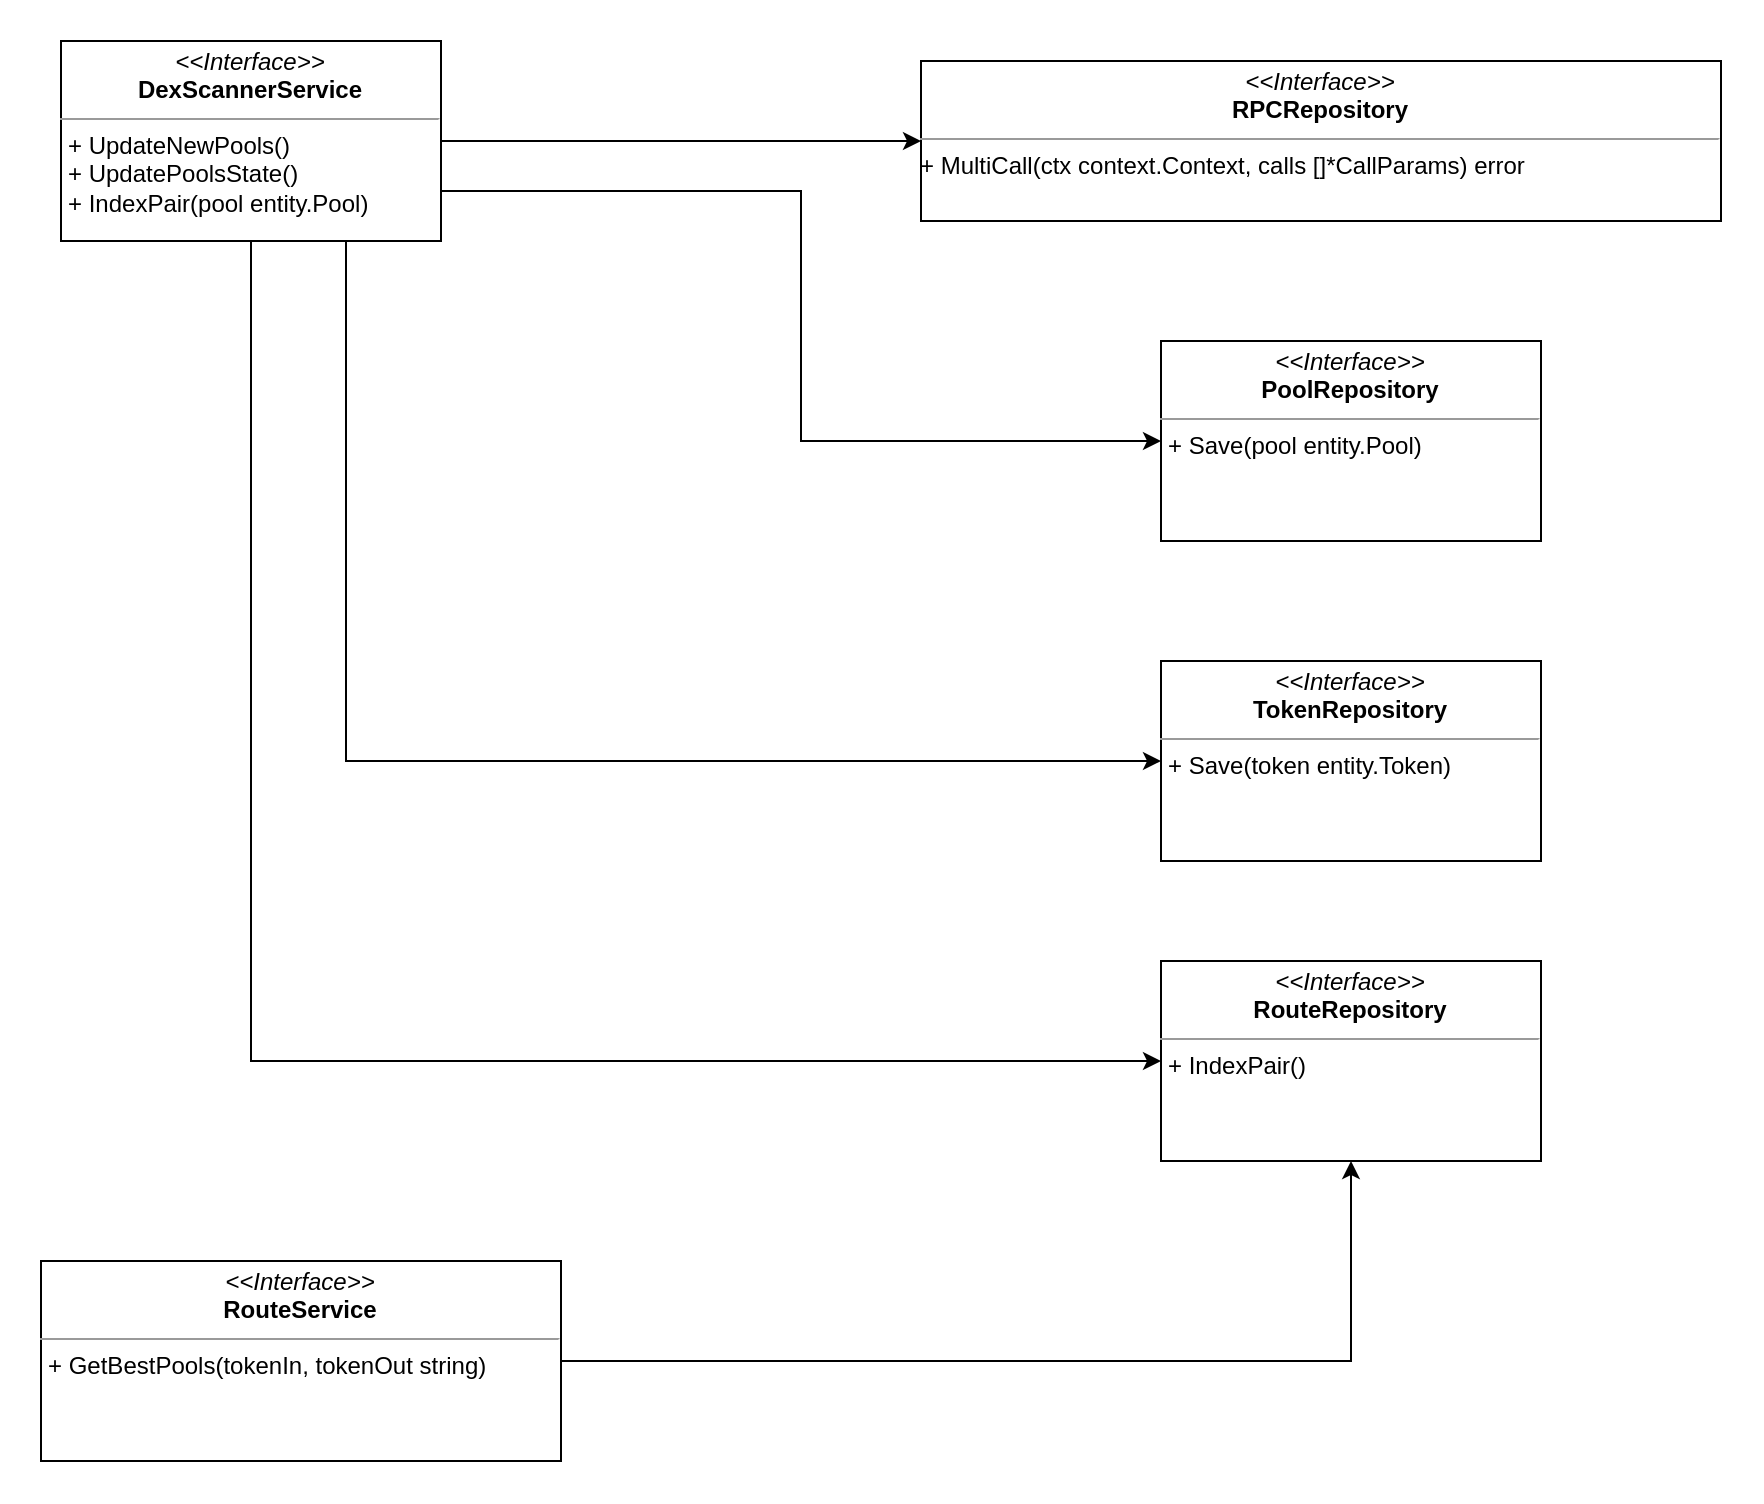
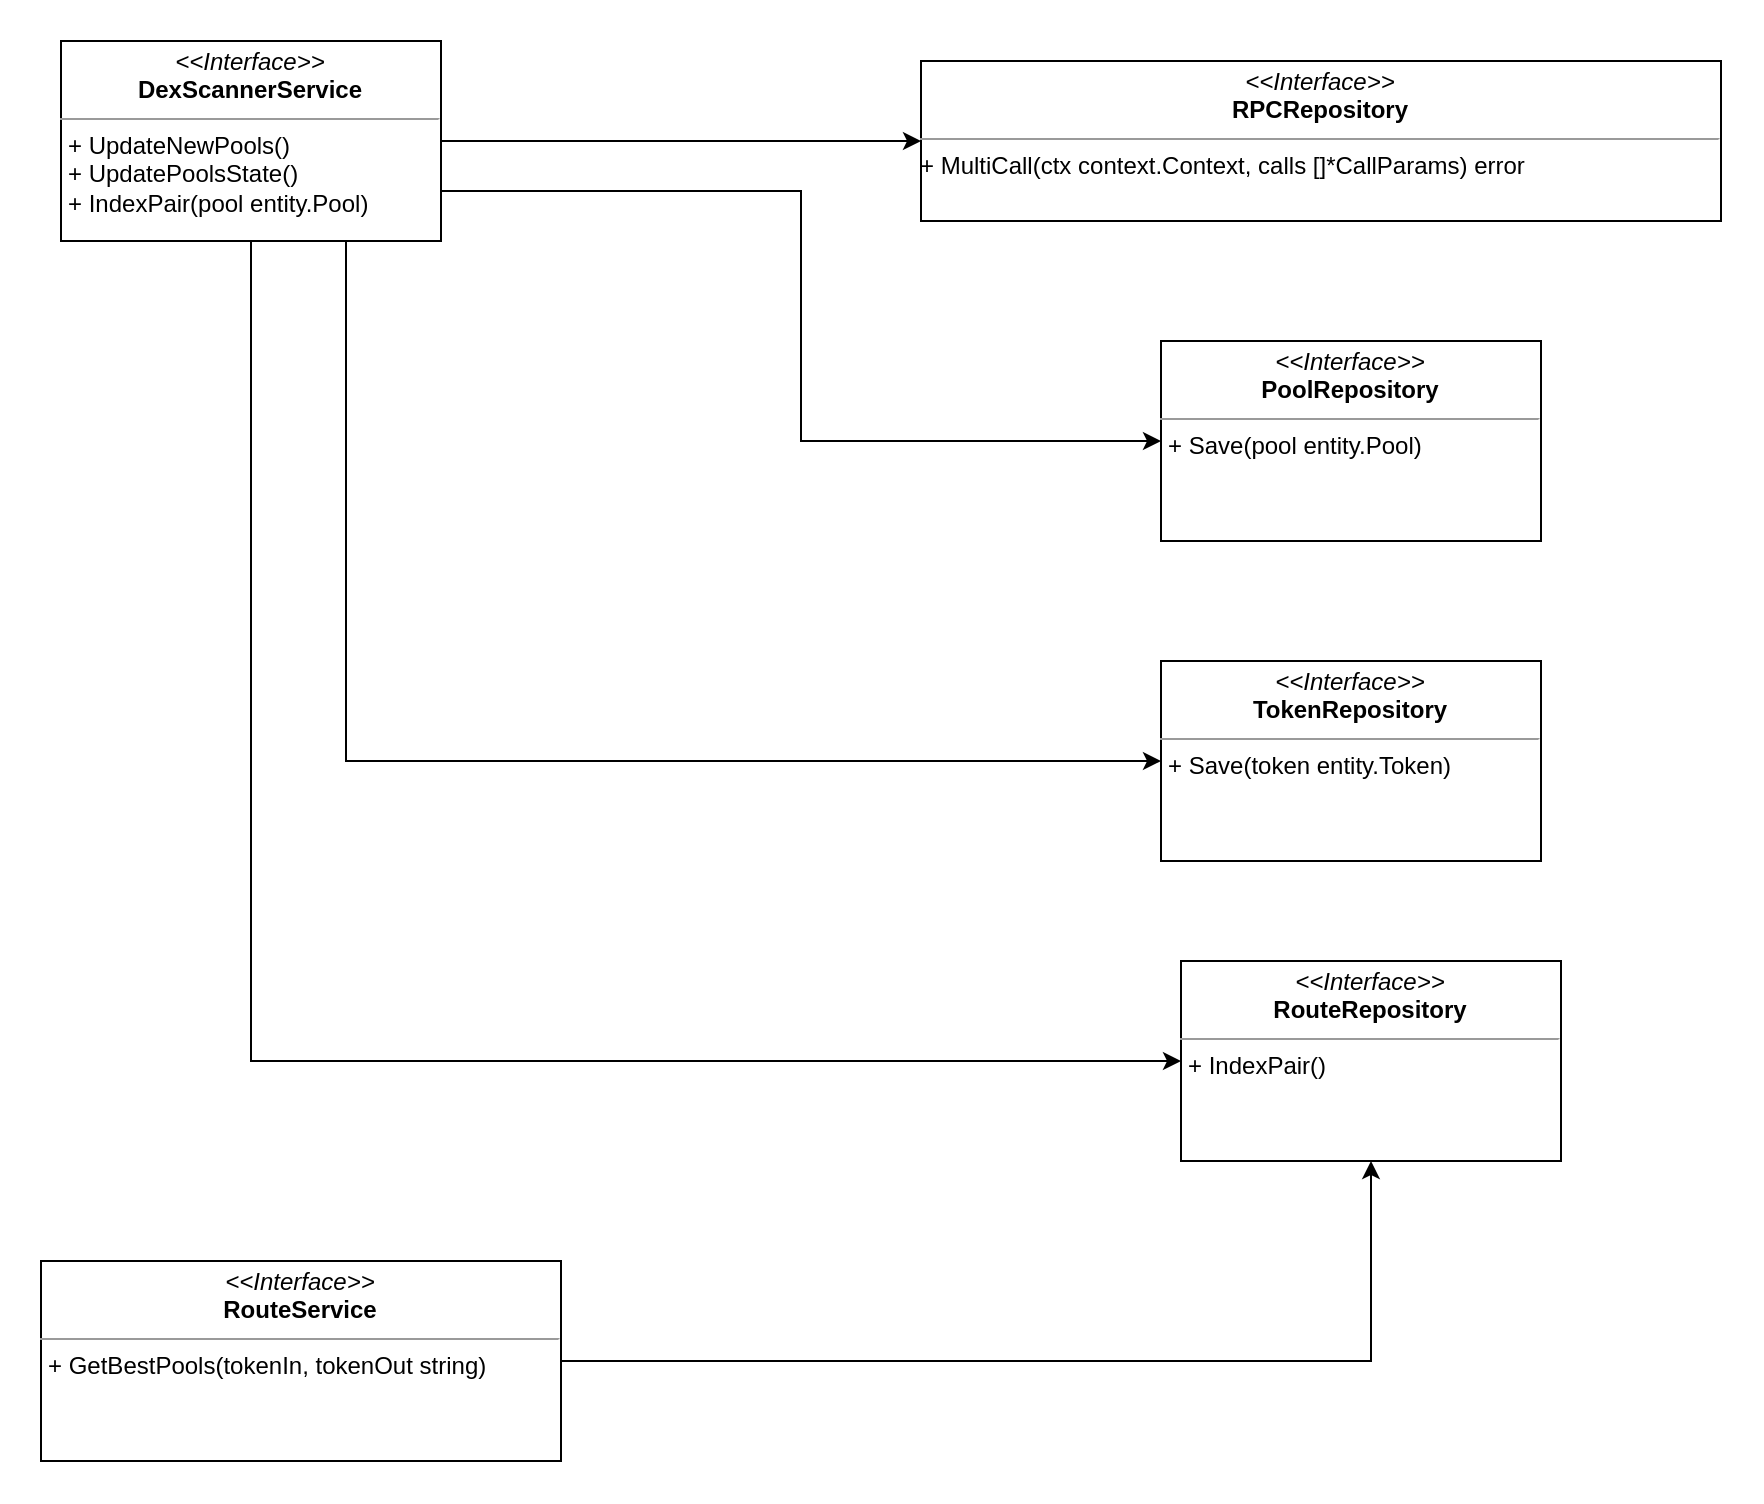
- <mxCell id="10" value="&lt;p style=&quot;margin:0px;margin-top:4px;text-align:center;&quot;&gt;&lt;i&gt;&amp;lt;&amp;lt;Interface&amp;gt;&amp;gt;&lt;/i&gt;&lt;br&gt;&lt;b&gt;RouteRepository&lt;/b&gt;&lt;/p&gt;&lt;hr size=&quot;1&quot;&gt;&lt;p style=&quot;margin:0px;margin-left:4px;&quot;&gt;+ IndexPair()&lt;/p&gt;" style="verticalAlign=top;align=left;overflow=fill;fontSize=12;fontFamily=Helvetica;html=1;" vertex="1" parent="1"><mxGeometry x="580" y="480" width="190" height="100" as="geometry" /></mxCell>
+ <mxCell id="10" value="&lt;p style=&quot;margin:0px;margin-top:4px;text-align:center;&quot;&gt;&lt;i&gt;&amp;lt;&amp;lt;Interface&amp;gt;&amp;gt;&lt;/i&gt;&lt;br&gt;&lt;b&gt;RouteRepository&lt;/b&gt;&lt;/p&gt;&lt;hr size=&quot;1&quot;&gt;&lt;p style=&quot;margin:0px;margin-left:4px;&quot;&gt;+ IndexPair()&lt;/p&gt;" style="verticalAlign=top;align=left;overflow=fill;fontSize=12;fontFamily=Helvetica;html=1;" vertex="1" parent="1"><mxGeometry x="590" y="480" width="190" height="100" as="geometry" /></mxCell>
